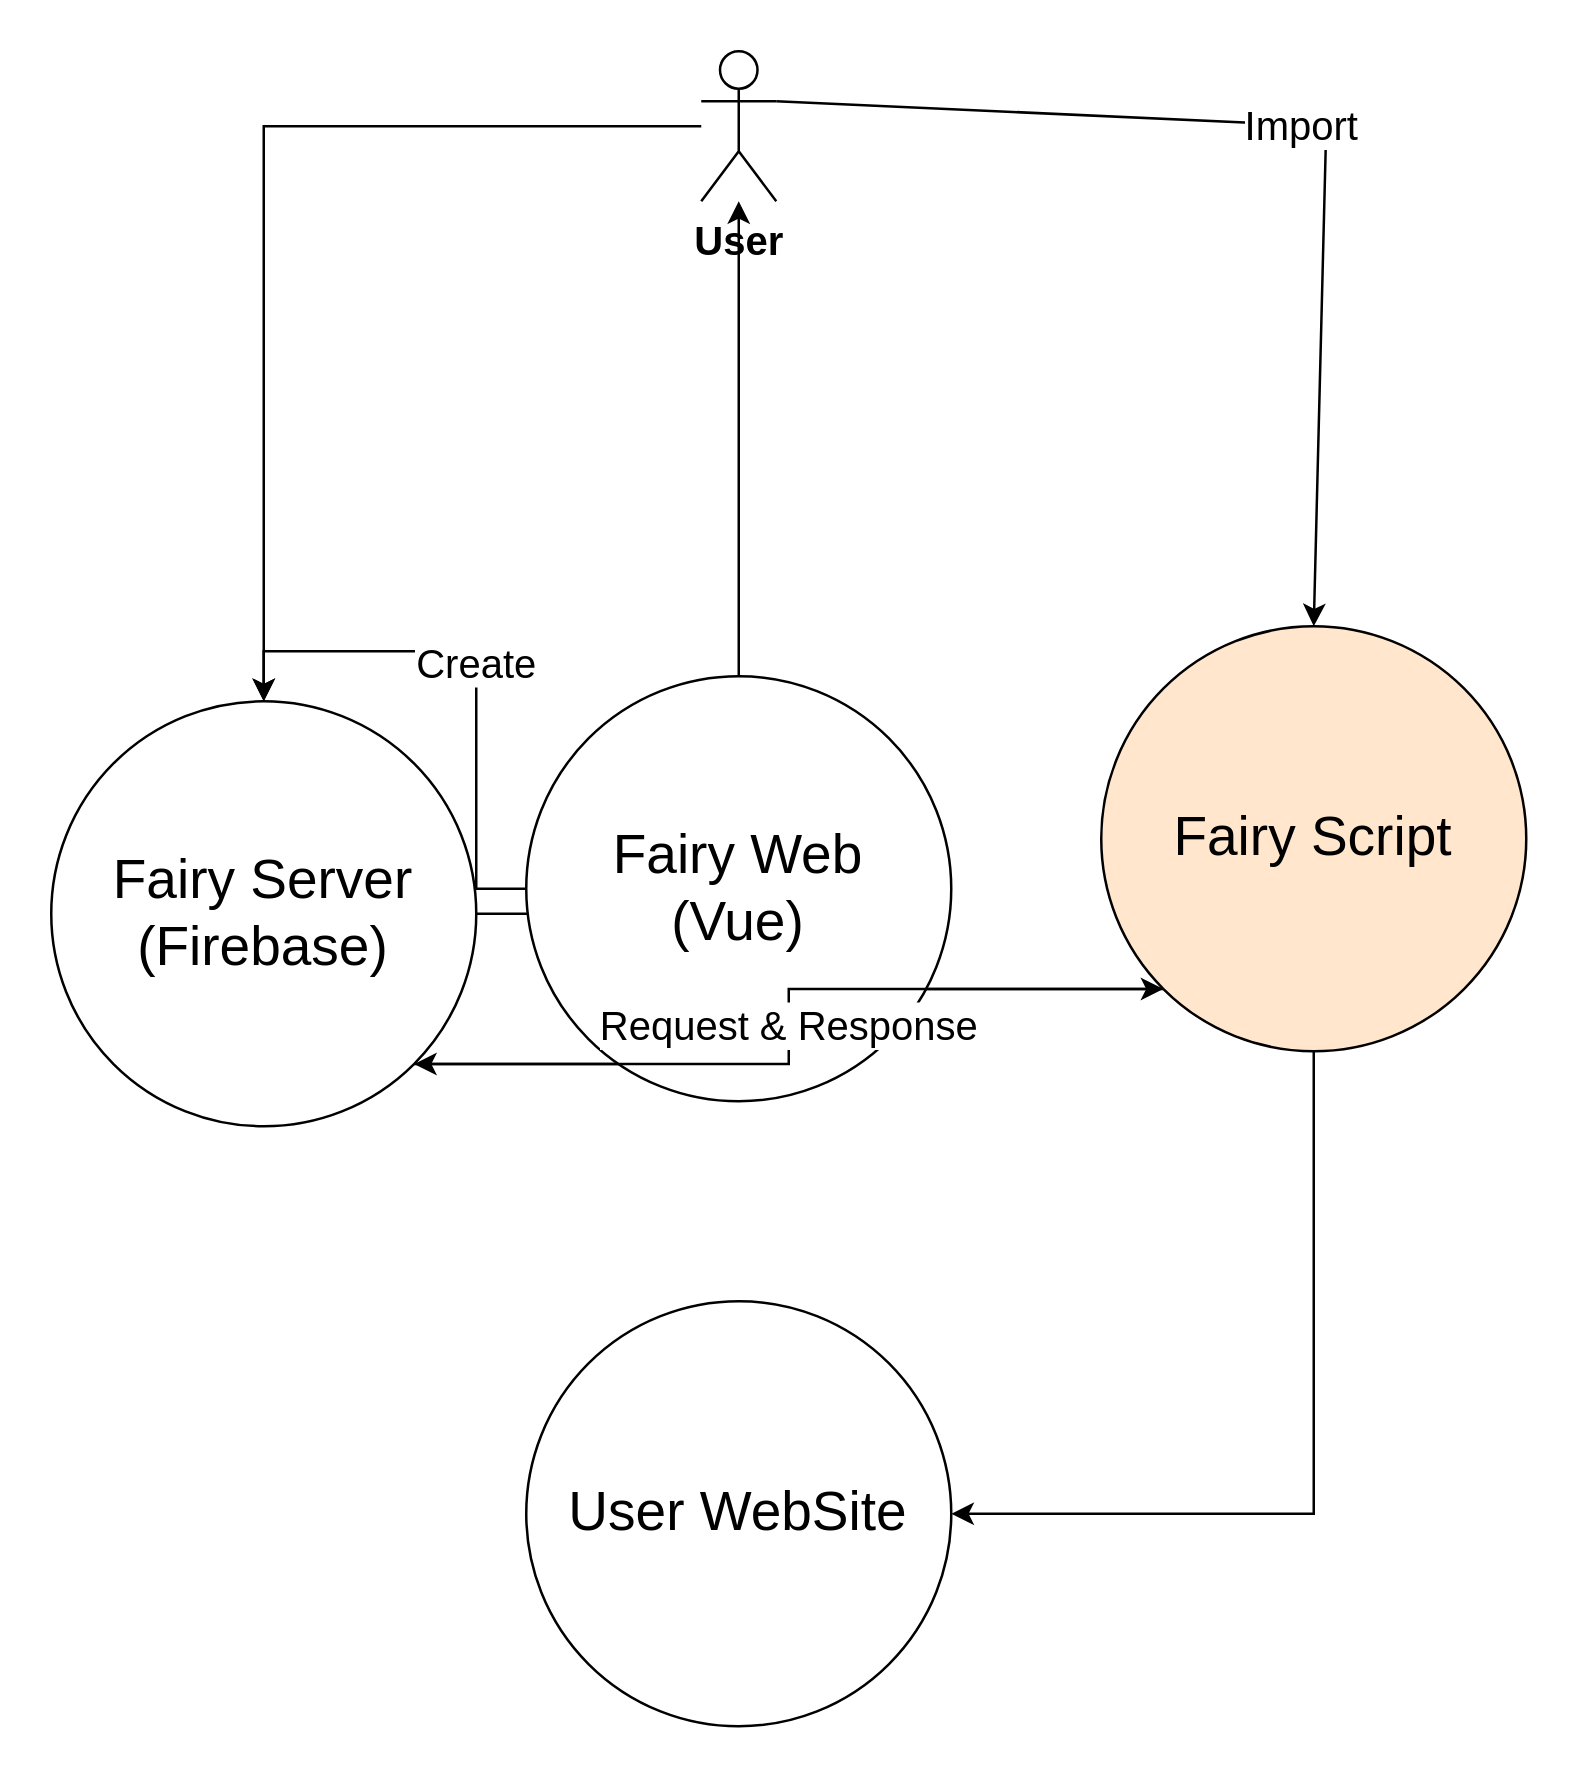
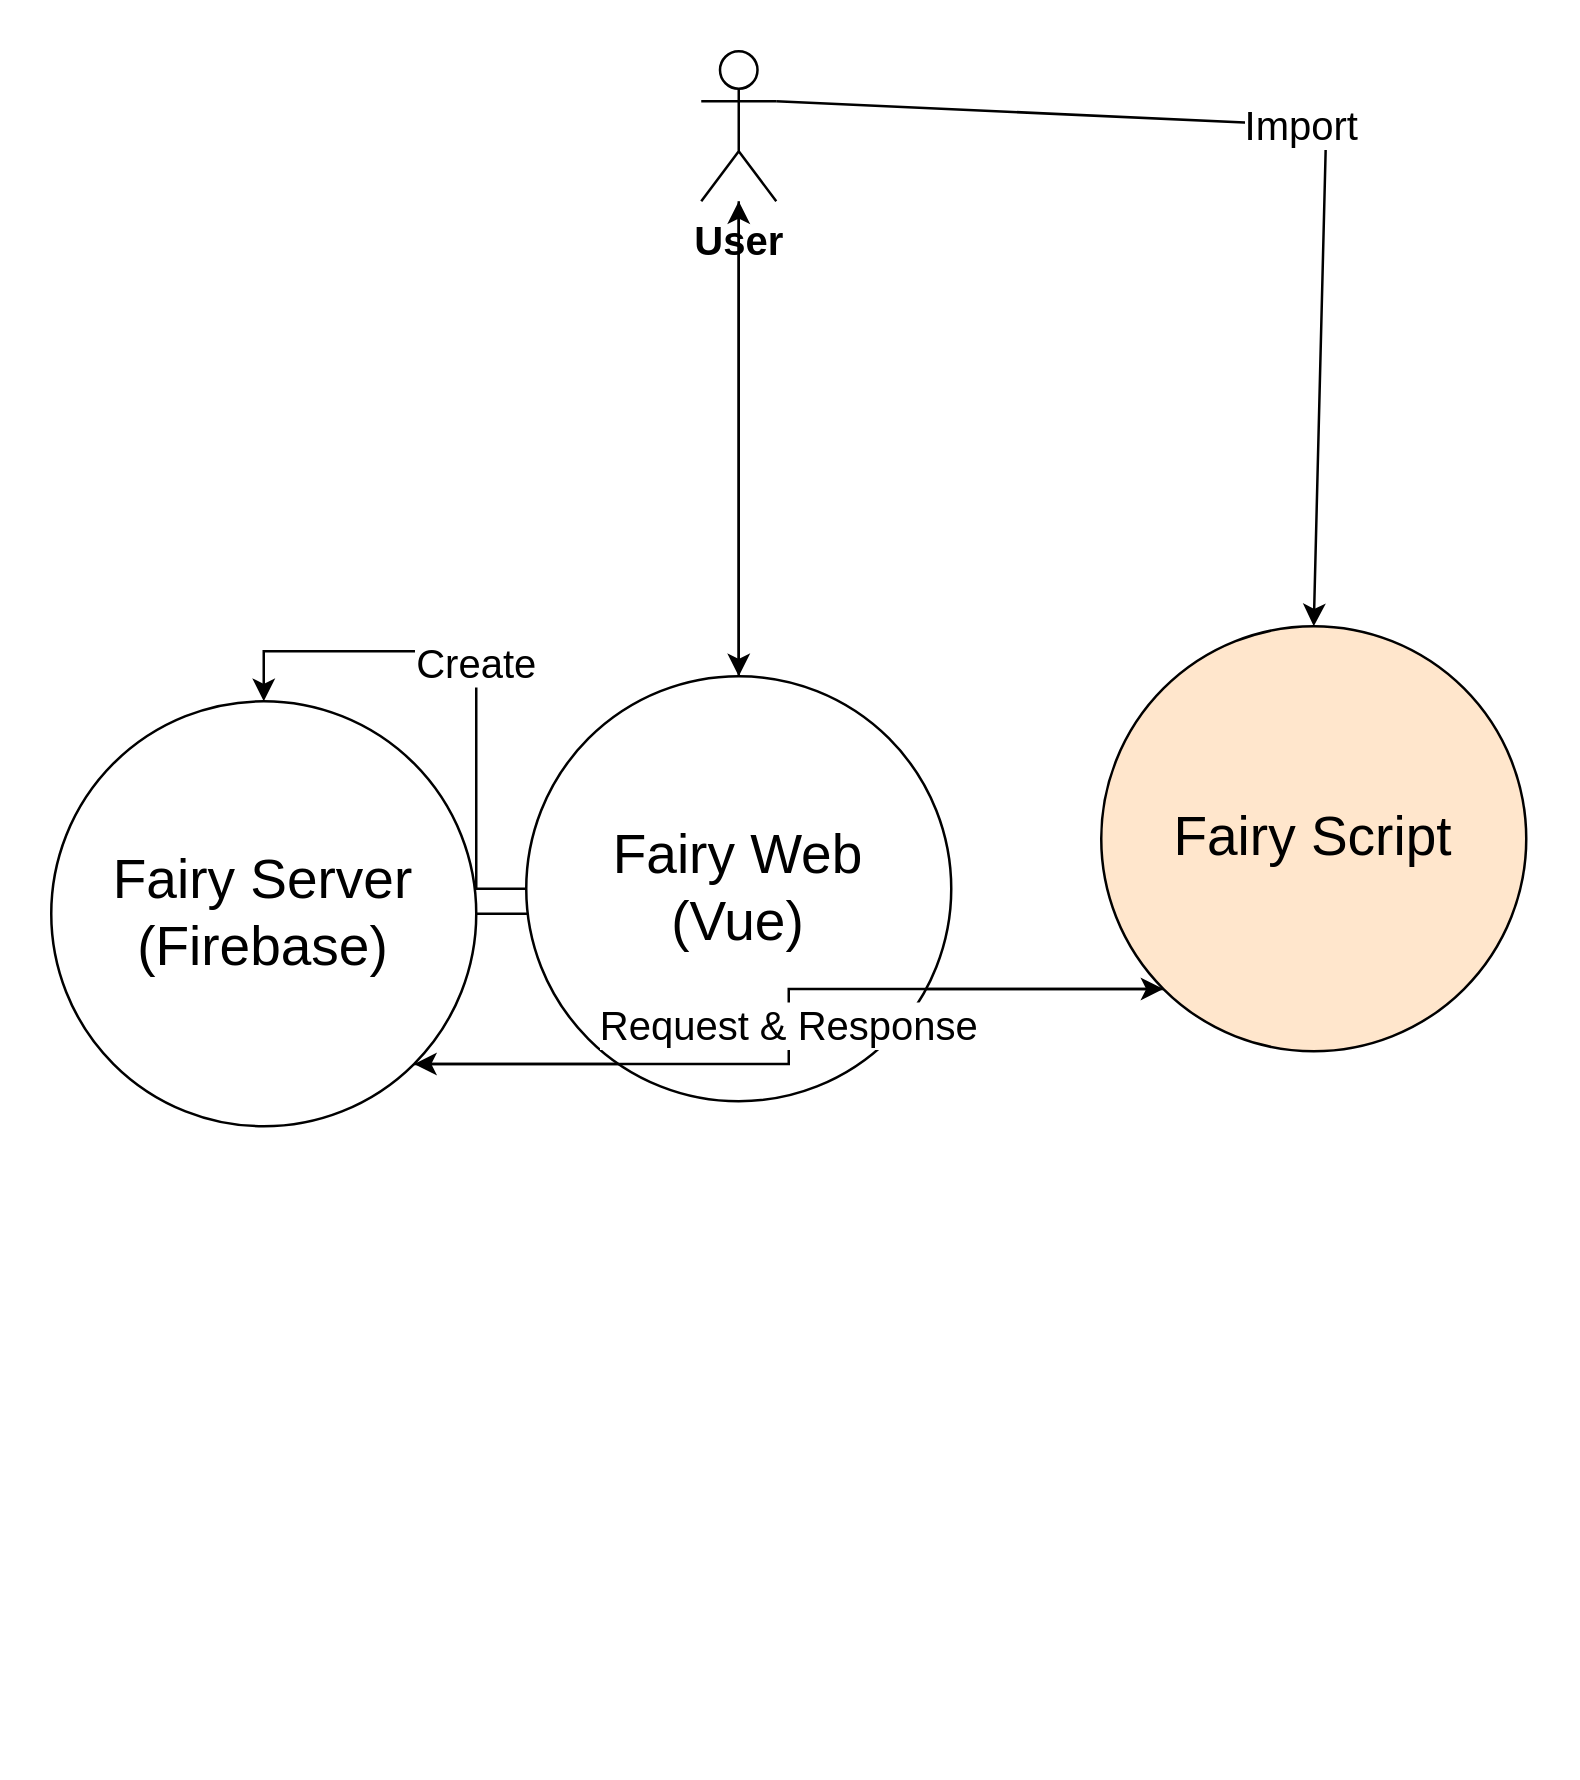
- <mxCell id="8" style="edgeStyle=orthogonalEdgeStyle;rounded=0;orthogonalLoop=1;jettySize=auto;html=1;" edge="1" parent="1" source="9" target="4"><mxGeometry relative="1" as="geometry" /></mxCell>
+ <mxCell id="8" style="edgeStyle=orthogonalEdgeStyle;rounded=0;orthogonalLoop=1;jettySize=auto;html=1;entryX=0.5;entryY=0;entryDx=0;entryDy=0;" edge="1" parent="1" source="9" target="7"><mxGeometry relative="1" as="geometry" /></mxCell>
- <mxCell id="12" style="edgeStyle=orthogonalEdgeStyle;rounded=0;orthogonalLoop=1;jettySize=auto;html=1;exitX=0.5;exitY=1;exitDx=0;exitDy=0;entryX=1;entryY=0.5;entryDx=0;entryDy=0;fontSize=16;" edge="1" parent="1" source="13" target="10"><mxGeometry relative="1" as="geometry" /></mxCell>
- <mxCell id="10" value="&lt;font style=&quot;font-size: 22px&quot;&gt;User WebSite&lt;br&gt;&lt;/font&gt;" style="ellipse;whiteSpace=wrap;html=1;aspect=fixed;" vertex="1" parent="1"><mxGeometry x="210" y="520" width="170" height="170" as="geometry" /></mxCell>
